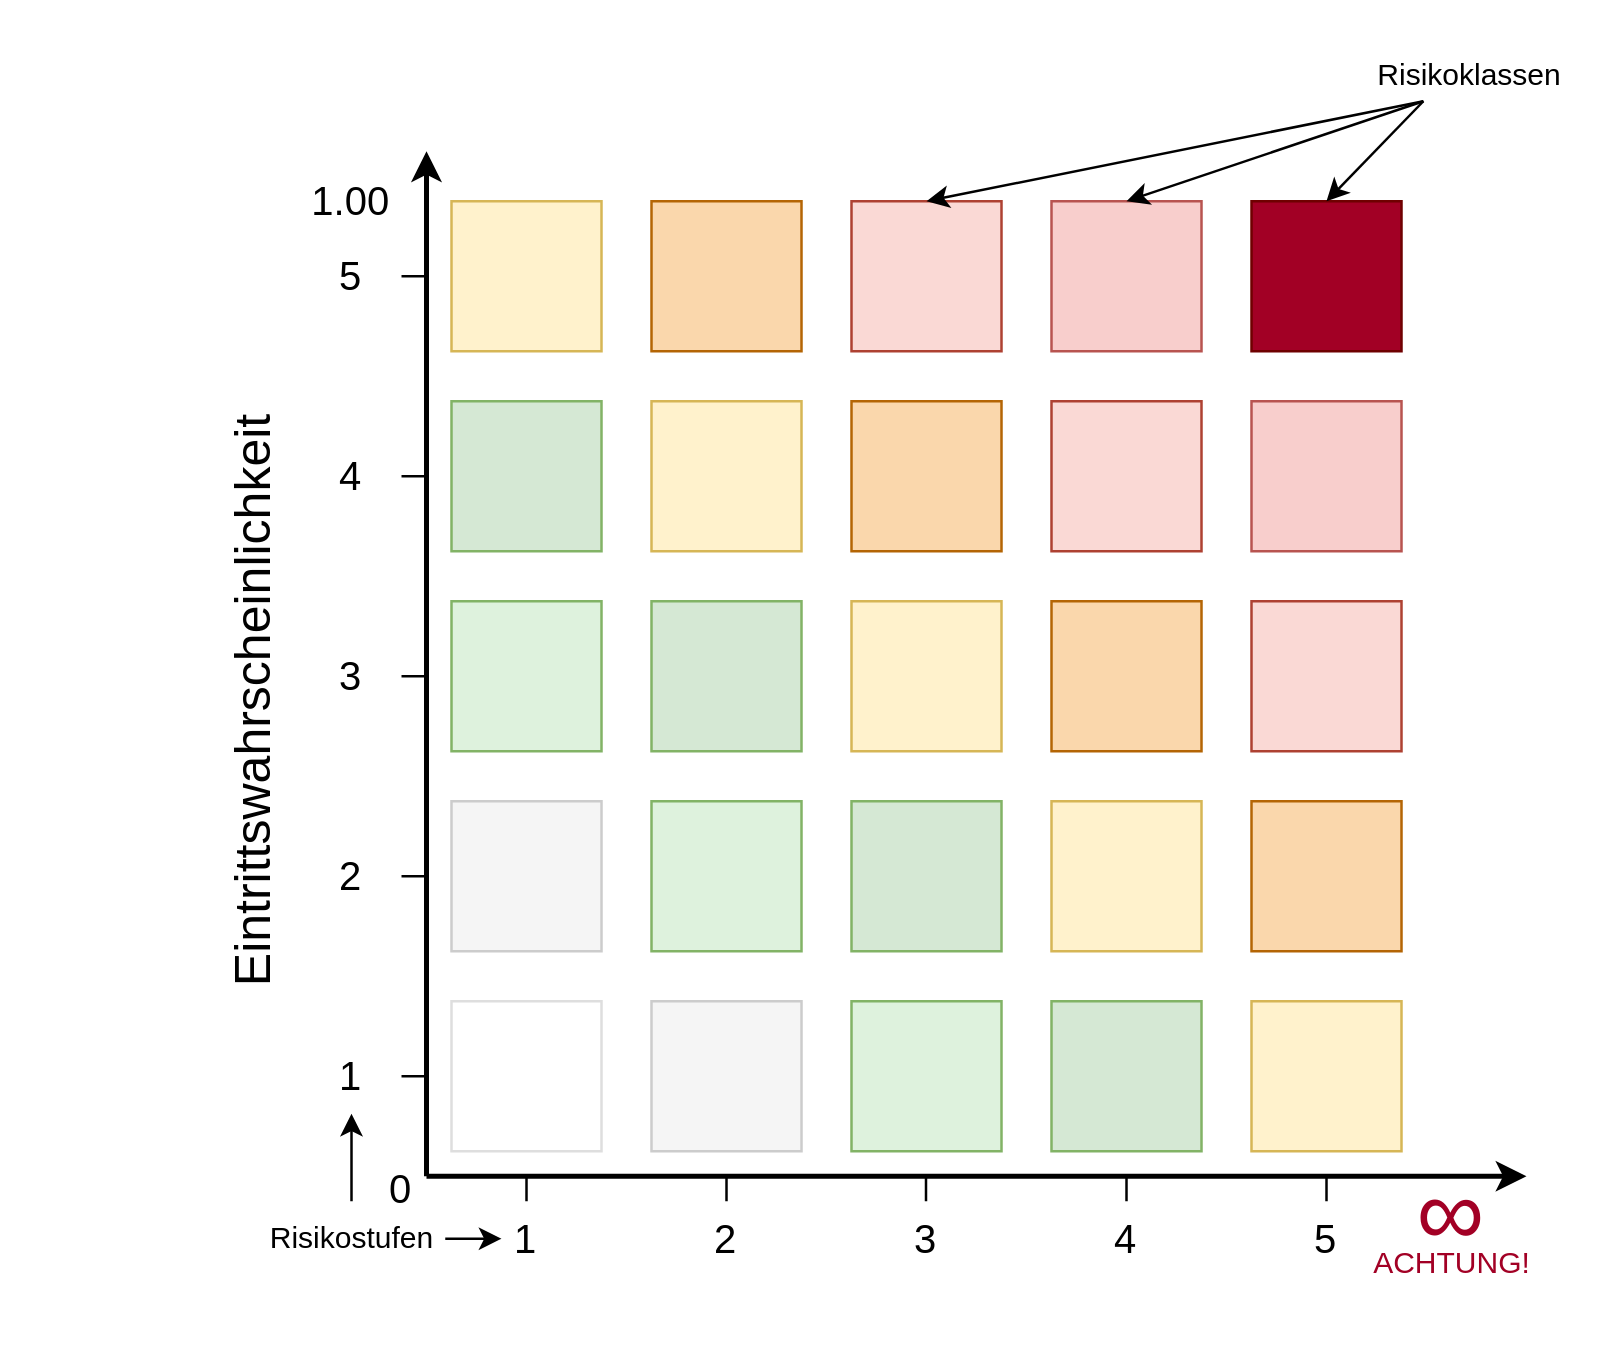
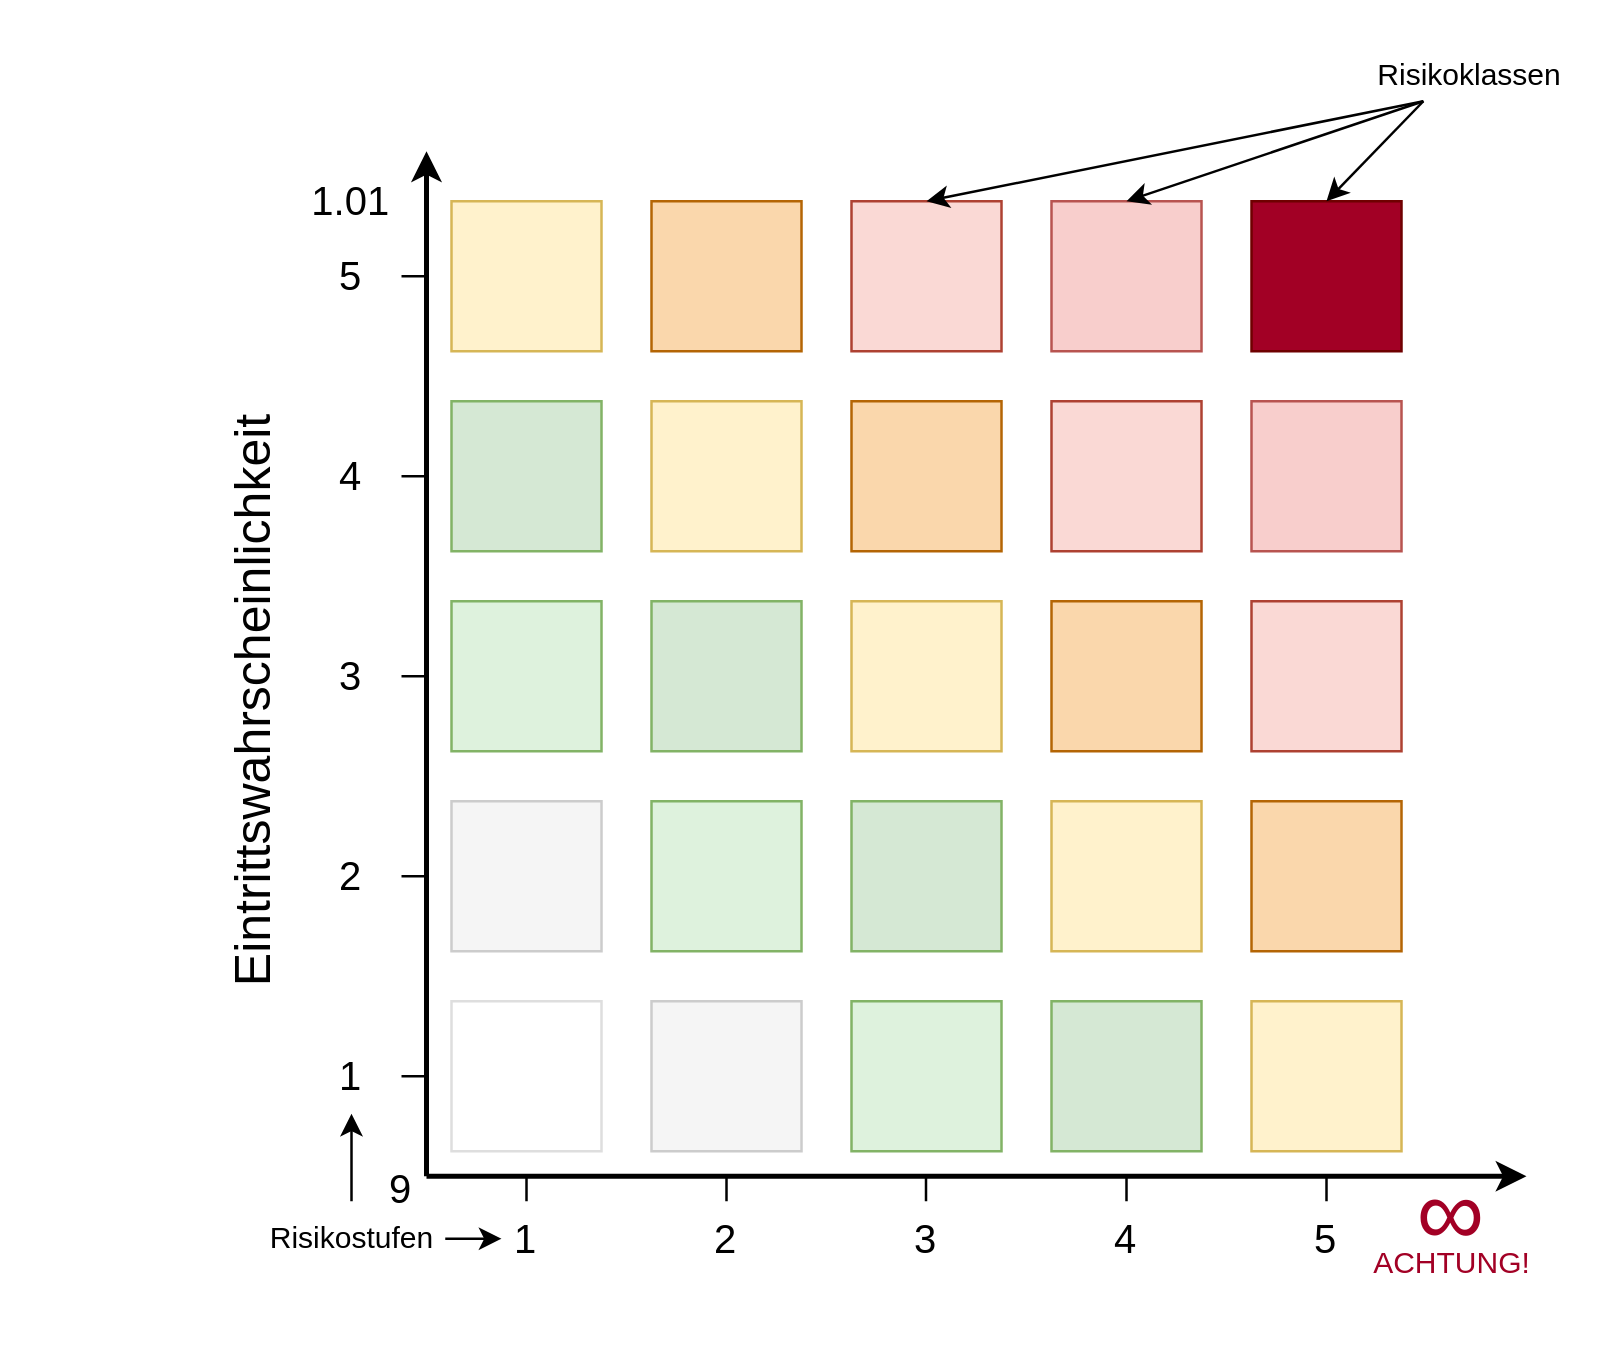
- <mxCell id="17" value="1.00" style="text;html=1;align=center;verticalAlign=middle;whiteSpace=wrap;rounded=0;fontSize=16;" vertex="1" parent="1"><mxGeometry x="110" y="65" width="60" height="30" as="geometry" /></mxCell>
+ <mxCell id="17" value="1.01" style="text;html=1;align=center;verticalAlign=middle;whiteSpace=wrap;rounded=0;fontSize=16;" vertex="1" parent="1"><mxGeometry x="110" y="65" width="60" height="30" as="geometry" /></mxCell>
- <mxCell id="6" value="0" style="text;html=1;align=center;verticalAlign=middle;whiteSpace=wrap;rounded=0;fontSize=16;" vertex="1" parent="1"><mxGeometry x="130" y="460" width="60" height="30" as="geometry" /></mxCell>
+ <mxCell id="6" value="9" style="text;html=1;align=center;verticalAlign=middle;whiteSpace=wrap;rounded=0;fontSize=16;" vertex="1" parent="1"><mxGeometry x="130" y="460" width="60" height="30" as="geometry" /></mxCell>
